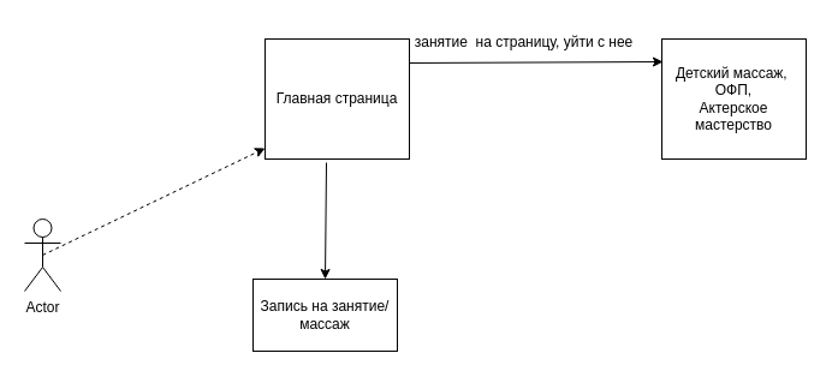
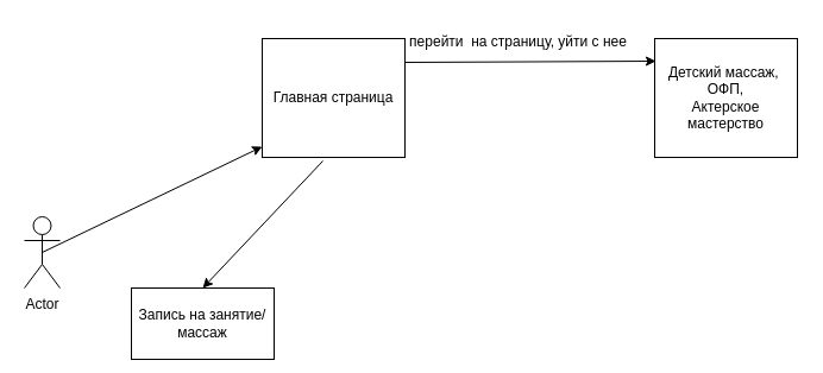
- <mxCell id="6" value="занятие&amp;nbsp; на страницу, уйти с нее" style="text;html=1;align=center;verticalAlign=middle;resizable=0;points=[];autosize=1;strokeColor=none;fillColor=none;" vertex="1" parent="1"><mxGeometry x="330" y="20" width="210" height="30" as="geometry" /></mxCell>
+ <mxCell id="6" value="перейти&amp;nbsp; на страницу, уйти с нее" style="text;html=1;align=center;verticalAlign=middle;resizable=0;points=[];autosize=1;strokeColor=none;fillColor=none;" vertex="1" parent="1"><mxGeometry x="330" y="20" width="210" height="30" as="geometry" /></mxCell>
- <mxCell id="7" value="" style="endArrow=classic;html=1;rounded=0;exitX=0.5;exitY=0.5;exitDx=0;exitDy=0;exitPerimeter=0;entryX=0;entryY=0.91;entryDx=0;entryDy=0;entryPerimeter=0;dashed=1;" edge="1" parent="1" source="2" target="3"><mxGeometry width="50" height="50" relative="1" as="geometry"><mxPoint x="530" y="402" as="sourcePoint" /><mxPoint x="580" y="352" as="targetPoint" /></mxGeometry></mxCell>
+ <mxCell id="7" value="" style="endArrow=classic;html=1;rounded=0;exitX=0.5;exitY=0.5;exitDx=0;exitDy=0;exitPerimeter=0;entryX=0;entryY=0.91;entryDx=0;entryDy=0;entryPerimeter=0;" edge="1" parent="1" source="2" target="3"><mxGeometry width="50" height="50" relative="1" as="geometry"><mxPoint x="530" y="402" as="sourcePoint" /><mxPoint x="580" y="352" as="targetPoint" /></mxGeometry></mxCell>
- <mxCell id="8" value="Запись на занятие/массаж" style="rounded=0;whiteSpace=wrap;html=1;" vertex="1" parent="1"><mxGeometry x="210" y="232" width="120" height="60" as="geometry" /></mxCell>
+ <mxCell id="8" value="Запись на занятие/массаж" style="rounded=0;whiteSpace=wrap;html=1;" vertex="1" parent="1"><mxGeometry x="110" y="242" width="120" height="60" as="geometry" /></mxCell>
